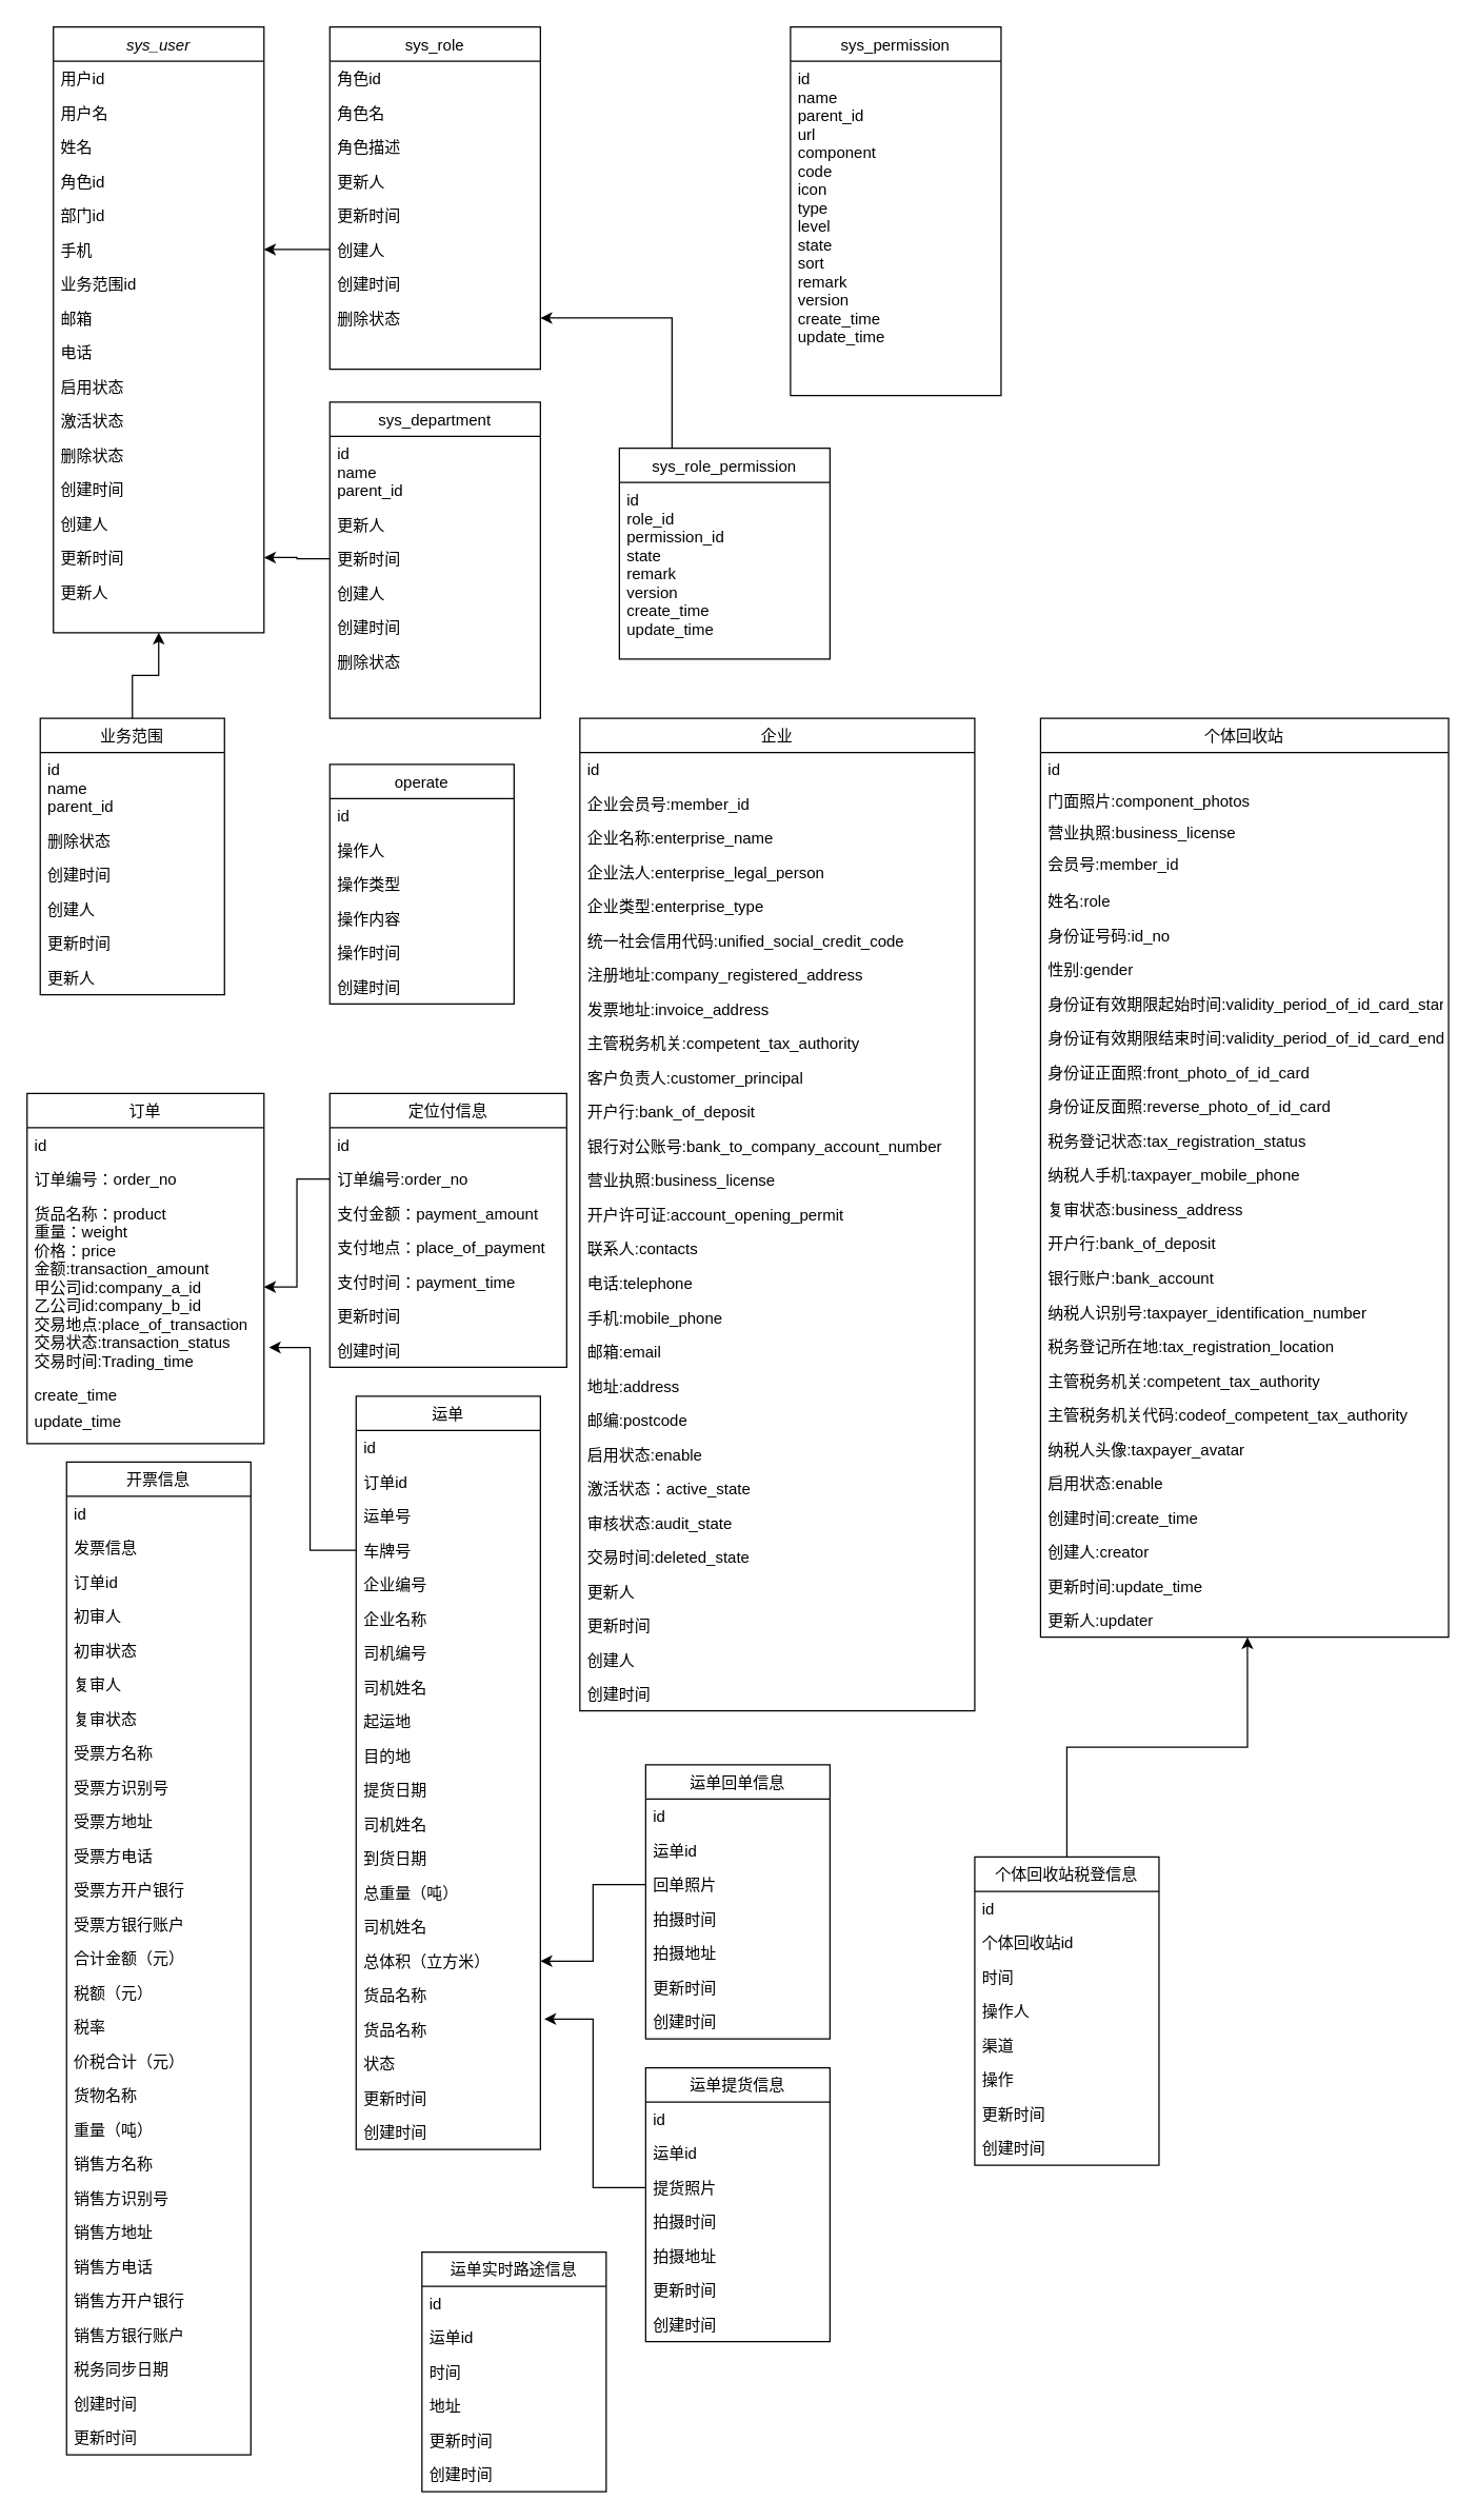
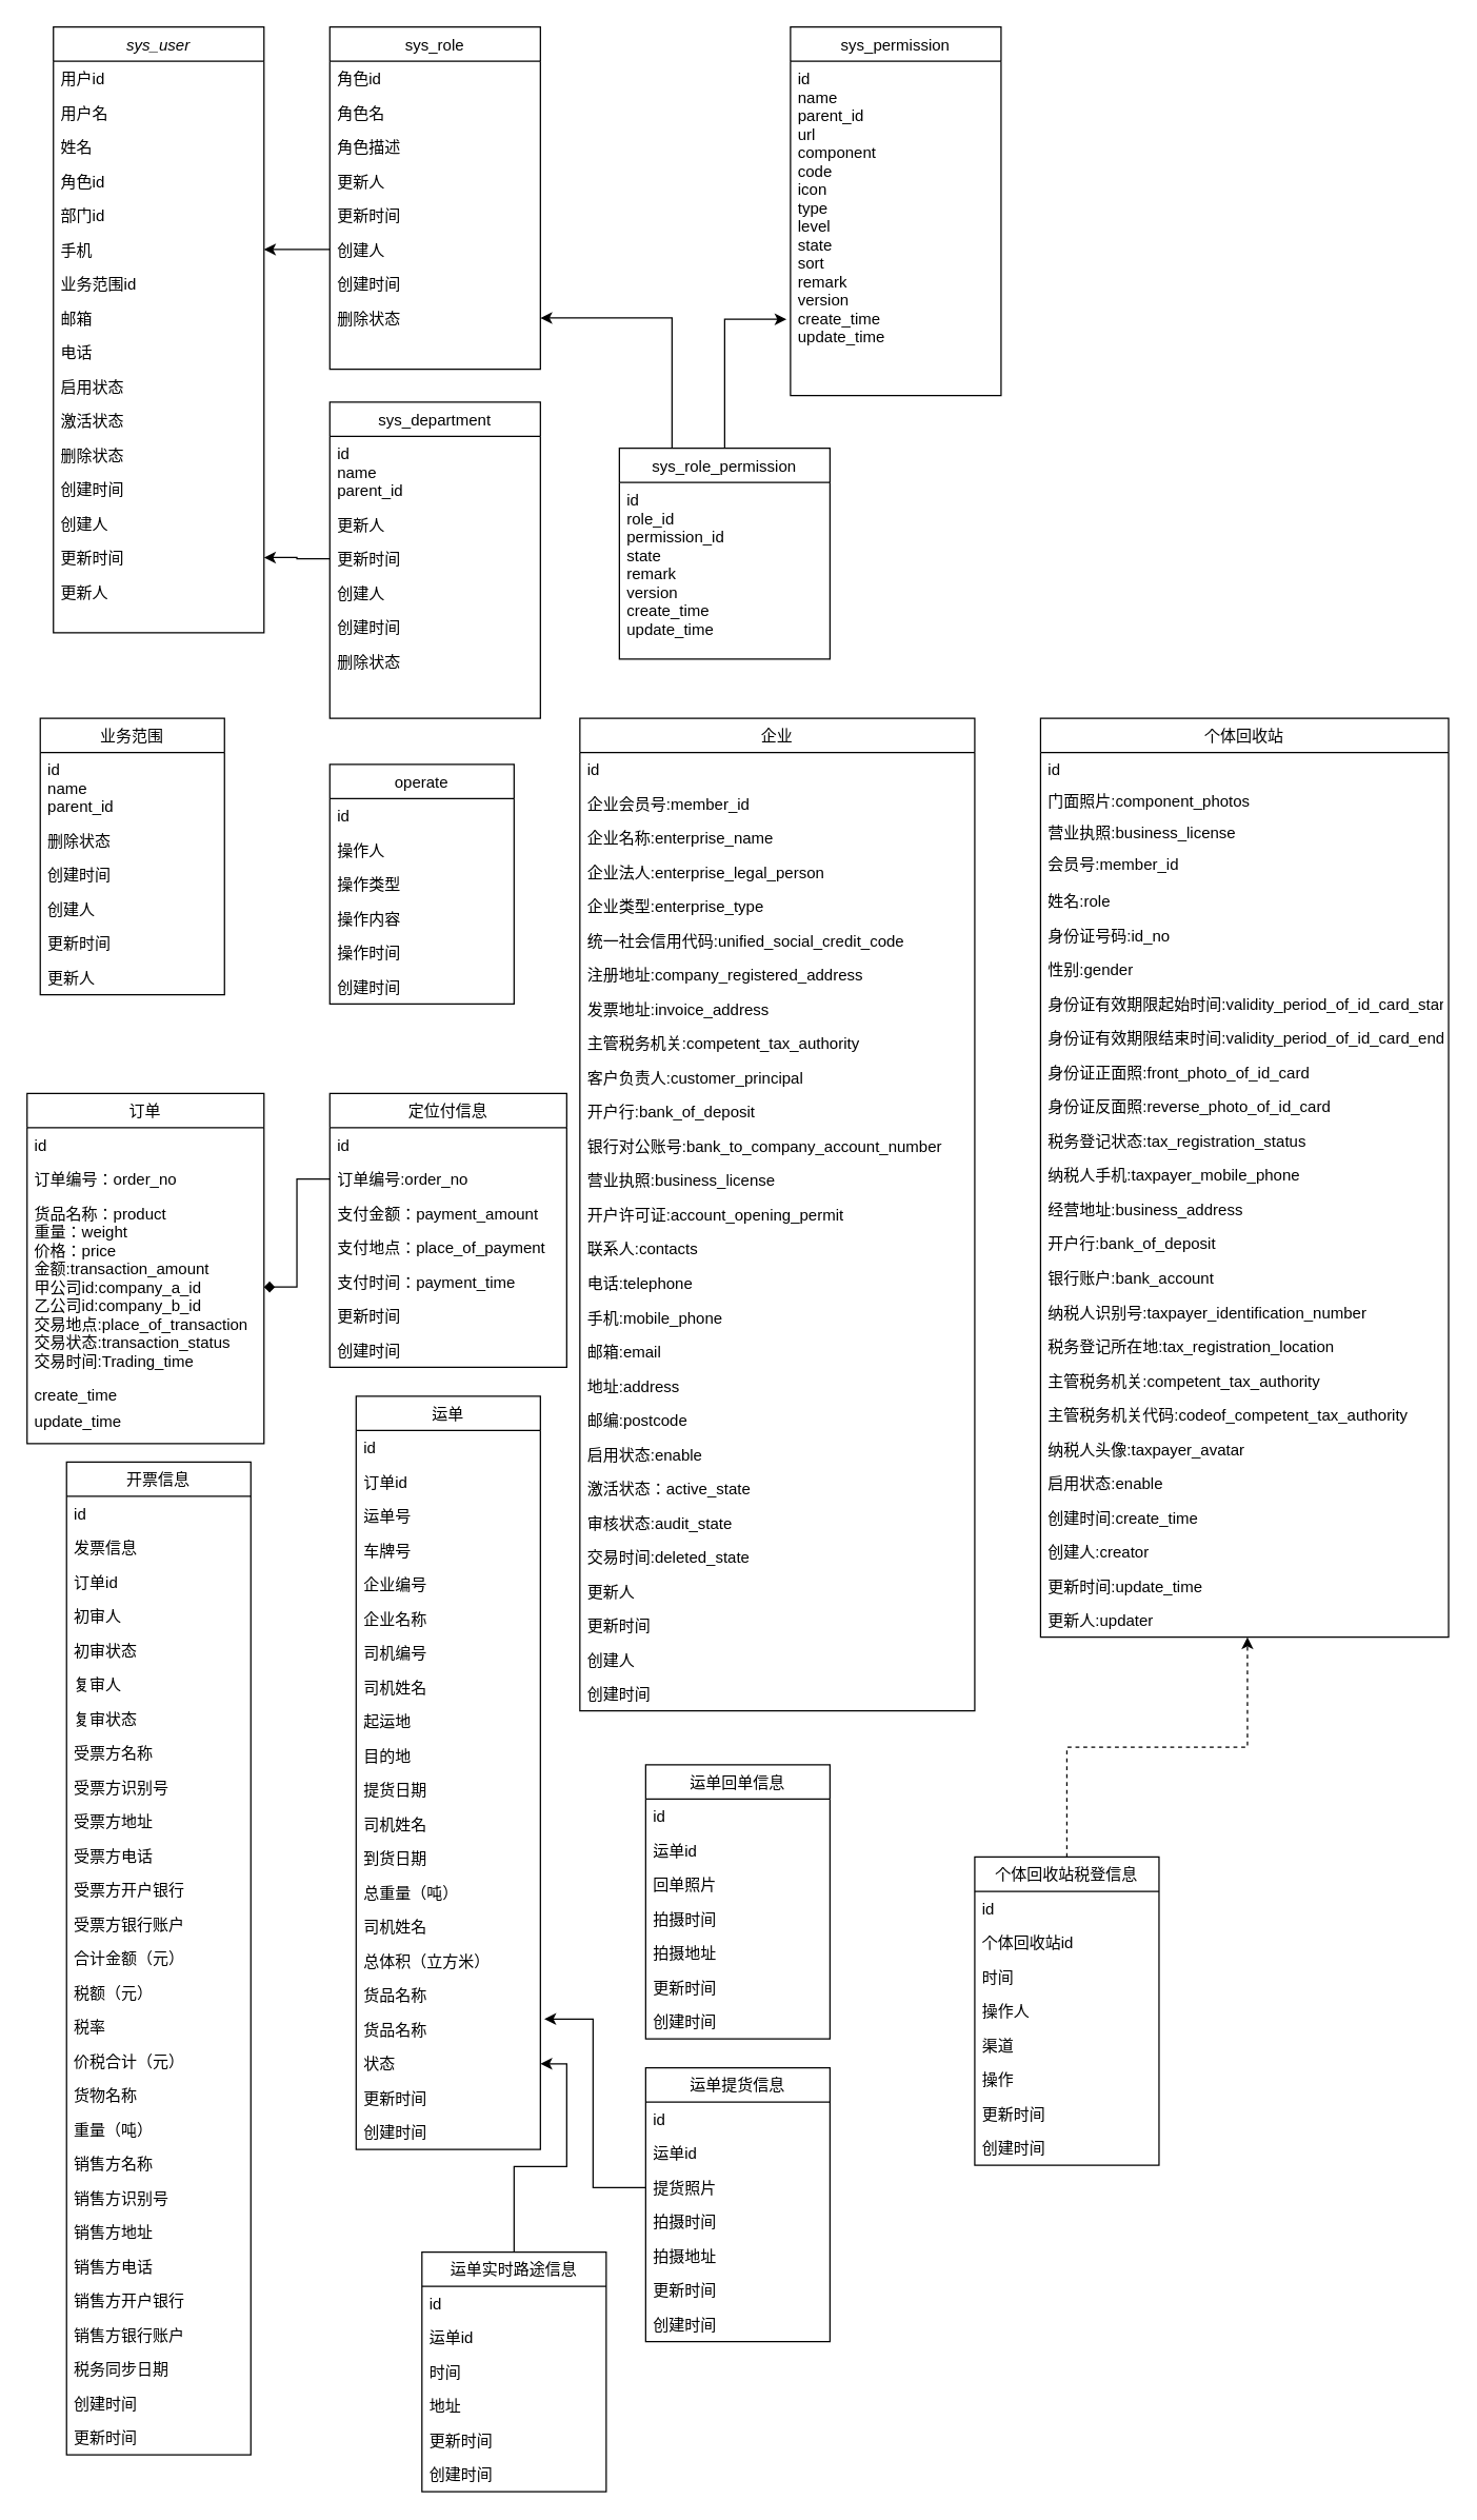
+ <mxCell id="38" style="edgeStyle=orthogonalEdgeStyle;rounded=0;orthogonalLoop=1;jettySize=auto;html=1;exitX=0.5;exitY=0;exitDx=0;exitDy=0;entryX=-0.019;entryY=0.875;entryDx=0;entryDy=0;entryPerimeter=0;" parent="1" source="39" target="27" edge="1"><mxGeometry relative="1" as="geometry" /></mxCell>
- <mxCell id="41" style="edgeStyle=orthogonalEdgeStyle;rounded=0;orthogonalLoop=1;jettySize=auto;html=1;exitX=0.5;exitY=0;exitDx=0;exitDy=0;entryX=0.5;entryY=1;entryDx=0;entryDy=0;" parent="1" source="42" target="2" edge="1"><mxGeometry relative="1" as="geometry" /></mxCell>
- <mxCell id="172" value="复审状态:business_address" style="text;strokeColor=none;fillColor=none;align=left;verticalAlign=top;spacingLeft=4;spacingRight=4;overflow=hidden;rotatable=0;points=[[0,0.5],[1,0.5]];portConstraint=eastwest;" parent="158" vertex="1"><mxGeometry y="360" width="310" height="26" as="geometry" /></mxCell>
+ <mxCell id="172" value="经营地址:business_address" style="text;strokeColor=none;fillColor=none;align=left;verticalAlign=top;spacingLeft=4;spacingRight=4;overflow=hidden;rotatable=0;points=[[0,0.5],[1,0.5]];portConstraint=eastwest;" parent="158" vertex="1"><mxGeometry y="360" width="310" height="26" as="geometry" /></mxCell>
- <mxCell id="101" value="" style="edgeStyle=orthogonalEdgeStyle;rounded=0;orthogonalLoop=1;jettySize=auto;html=1;" parent="1" source="89" target="98" edge="1"><mxGeometry relative="1" as="geometry" /></mxCell>
+ <mxCell id="101" value="" style="edgeStyle=orthogonalEdgeStyle;rounded=0;orthogonalLoop=1;jettySize=auto;html=1;endArrow=diamond;" parent="1" source="89" target="98" edge="1"><mxGeometry relative="1" as="geometry" /></mxCell>
- <mxCell id="120" style="edgeStyle=orthogonalEdgeStyle;rounded=0;orthogonalLoop=1;jettySize=auto;html=1;exitX=0;exitY=0.5;exitDx=0;exitDy=0;entryX=1.021;entryY=0.833;entryDx=0;entryDy=0;entryPerimeter=0;" parent="1" source="199" target="98" edge="1"><mxGeometry relative="1" as="geometry"><mxPoint x="200" y="990" as="targetPoint" /></mxGeometry></mxCell>
- <mxCell id="185" style="edgeStyle=orthogonalEdgeStyle;rounded=0;orthogonalLoop=1;jettySize=auto;html=1;exitX=0.5;exitY=0;exitDx=0;exitDy=0;entryX=0.507;entryY=1;entryDx=0;entryDy=0;entryPerimeter=0;" parent="1" source="186" target="184" edge="1"><mxGeometry relative="1" as="geometry" /></mxCell>
+ <mxCell id="185" style="edgeStyle=orthogonalEdgeStyle;rounded=0;orthogonalLoop=1;jettySize=auto;html=1;exitX=0.5;exitY=0;exitDx=0;exitDy=0;entryX=0.507;entryY=1;entryDx=0;entryDy=0;entryPerimeter=0;dashed=1;" parent="1" source="186" target="184" edge="1"><mxGeometry relative="1" as="geometry" /></mxCell>
- <mxCell id="110" style="edgeStyle=orthogonalEdgeStyle;rounded=0;orthogonalLoop=1;jettySize=auto;html=1;exitX=0;exitY=0.5;exitDx=0;exitDy=0;entryX=1;entryY=0.5;entryDx=0;entryDy=0;" parent="1" source="105" target="211" edge="1"><mxGeometry relative="1" as="geometry" /></mxCell>
+ <mxCell id="150" style="edgeStyle=orthogonalEdgeStyle;rounded=0;orthogonalLoop=1;jettySize=auto;html=1;exitX=0.5;exitY=0;exitDx=0;exitDy=0;" parent="1" source="151" target="214" edge="1"><mxGeometry relative="1" as="geometry" /></mxCell>
